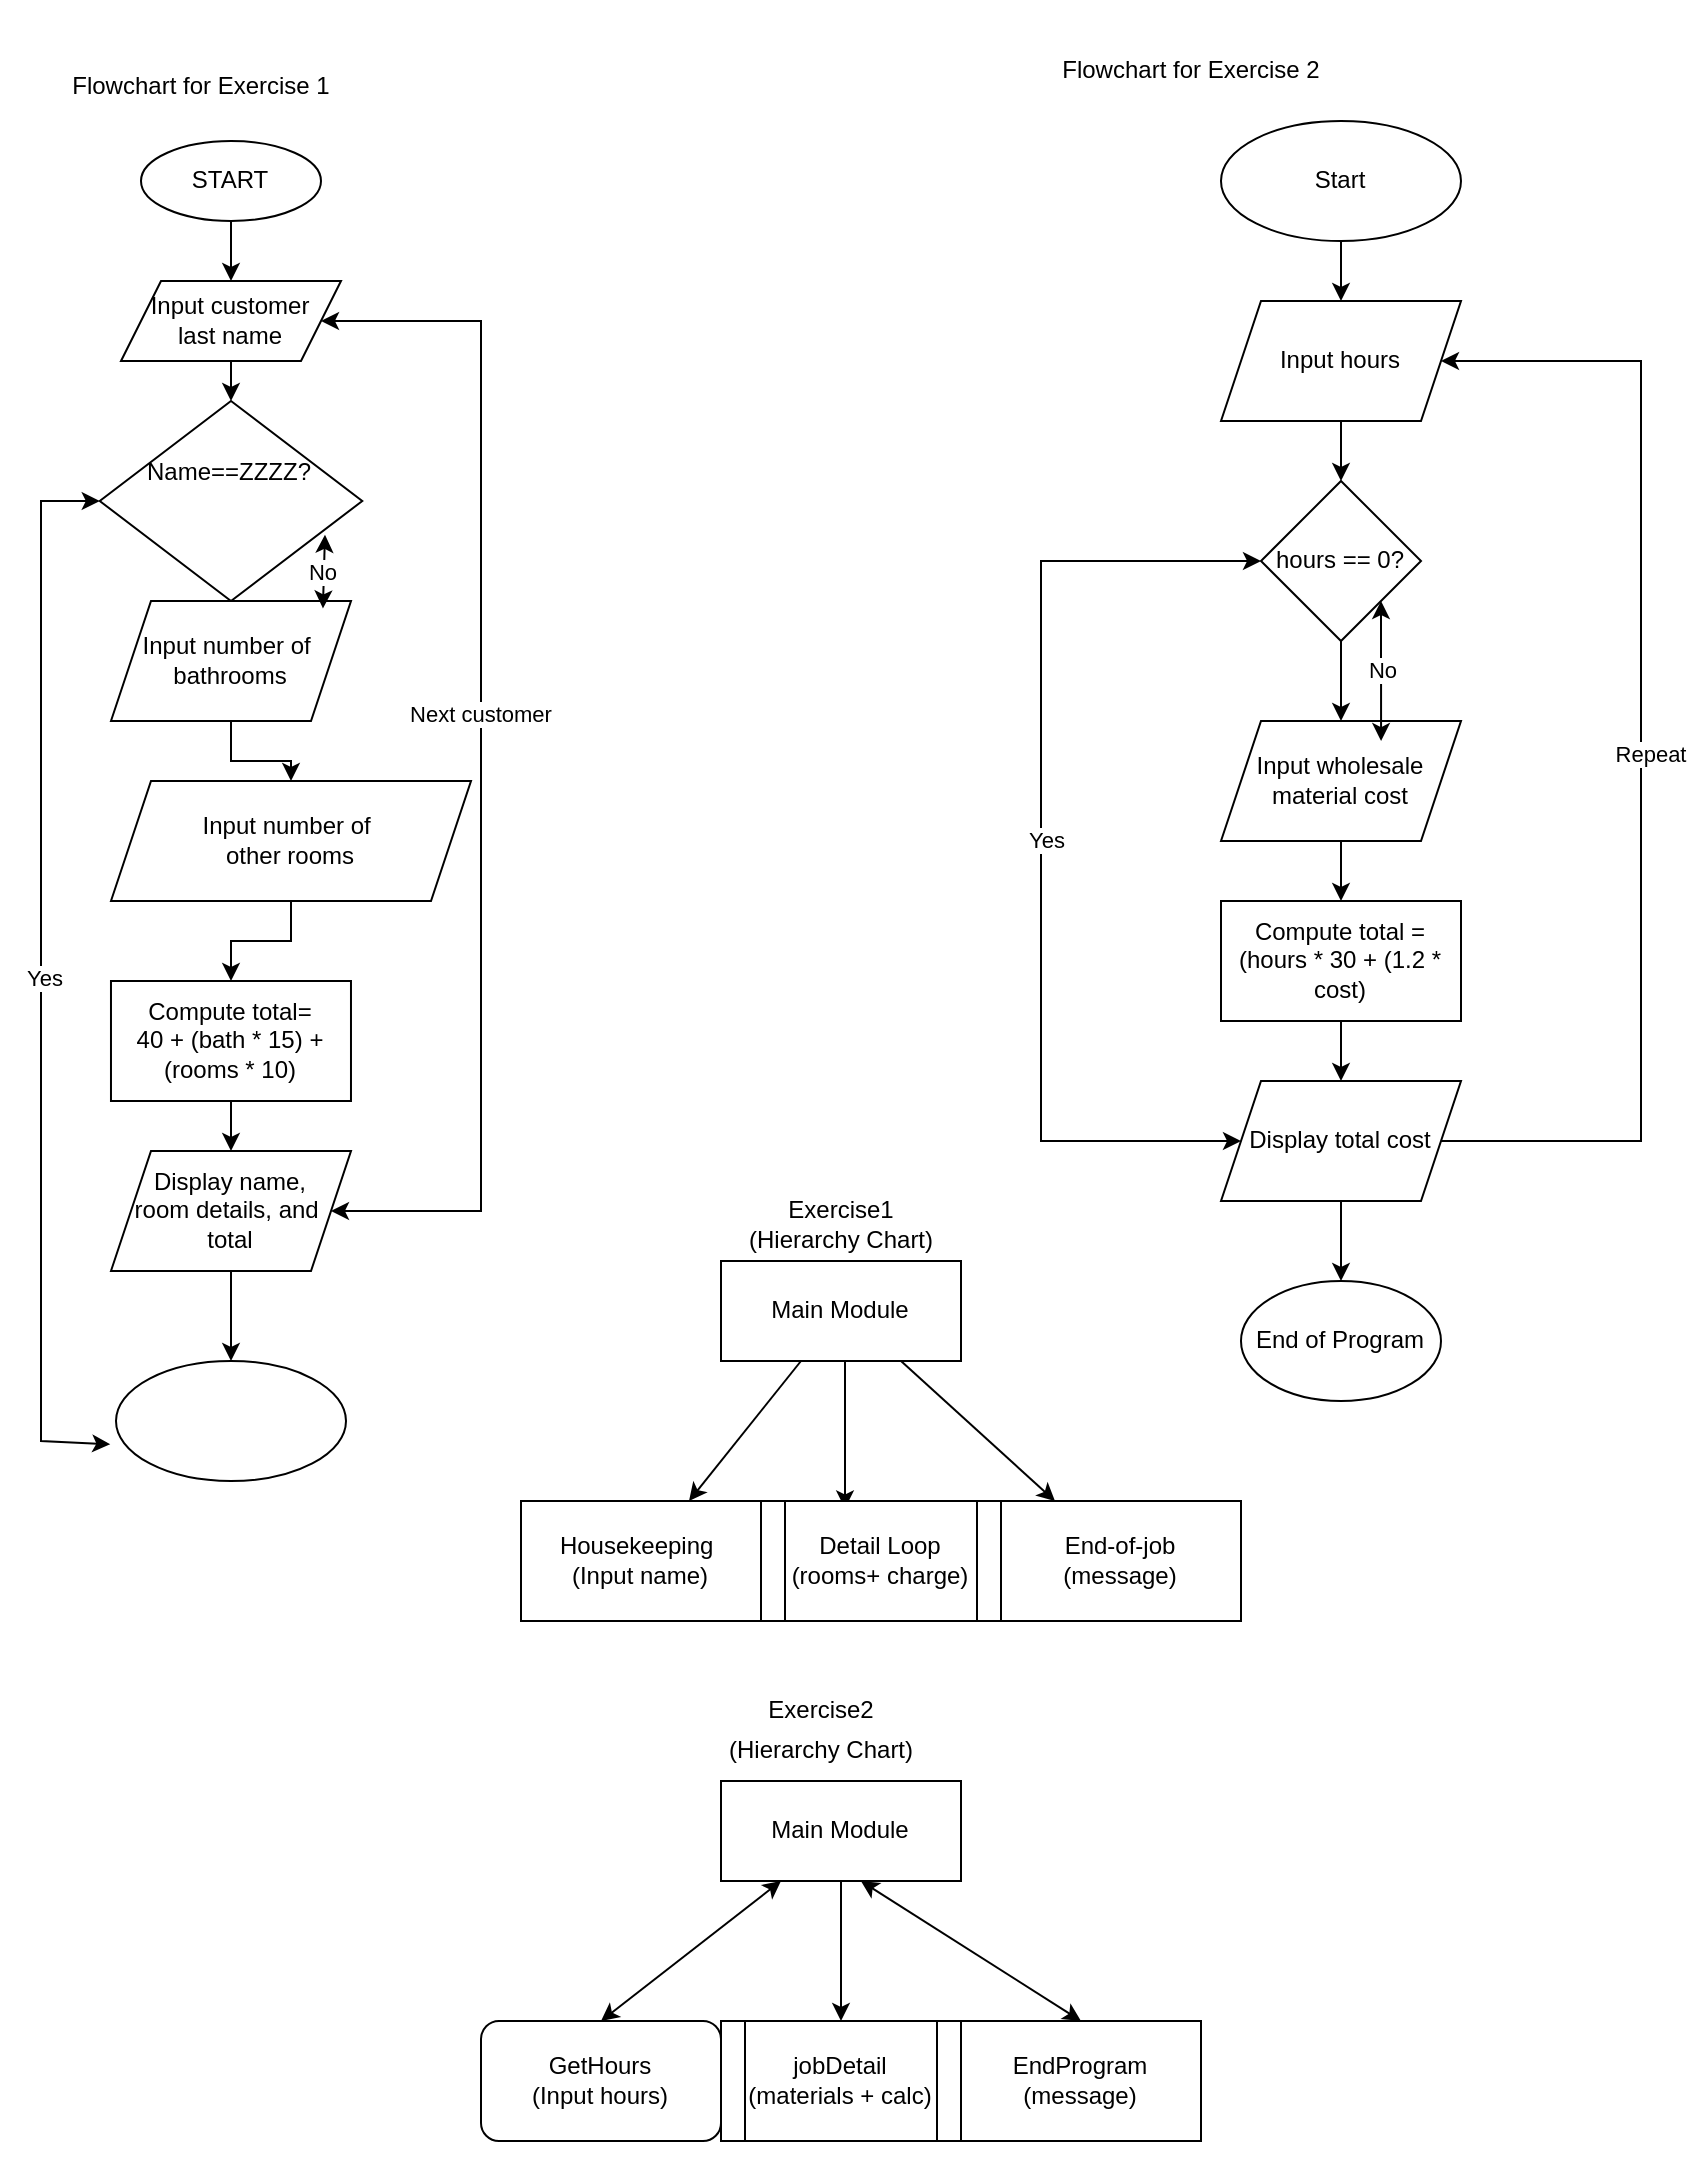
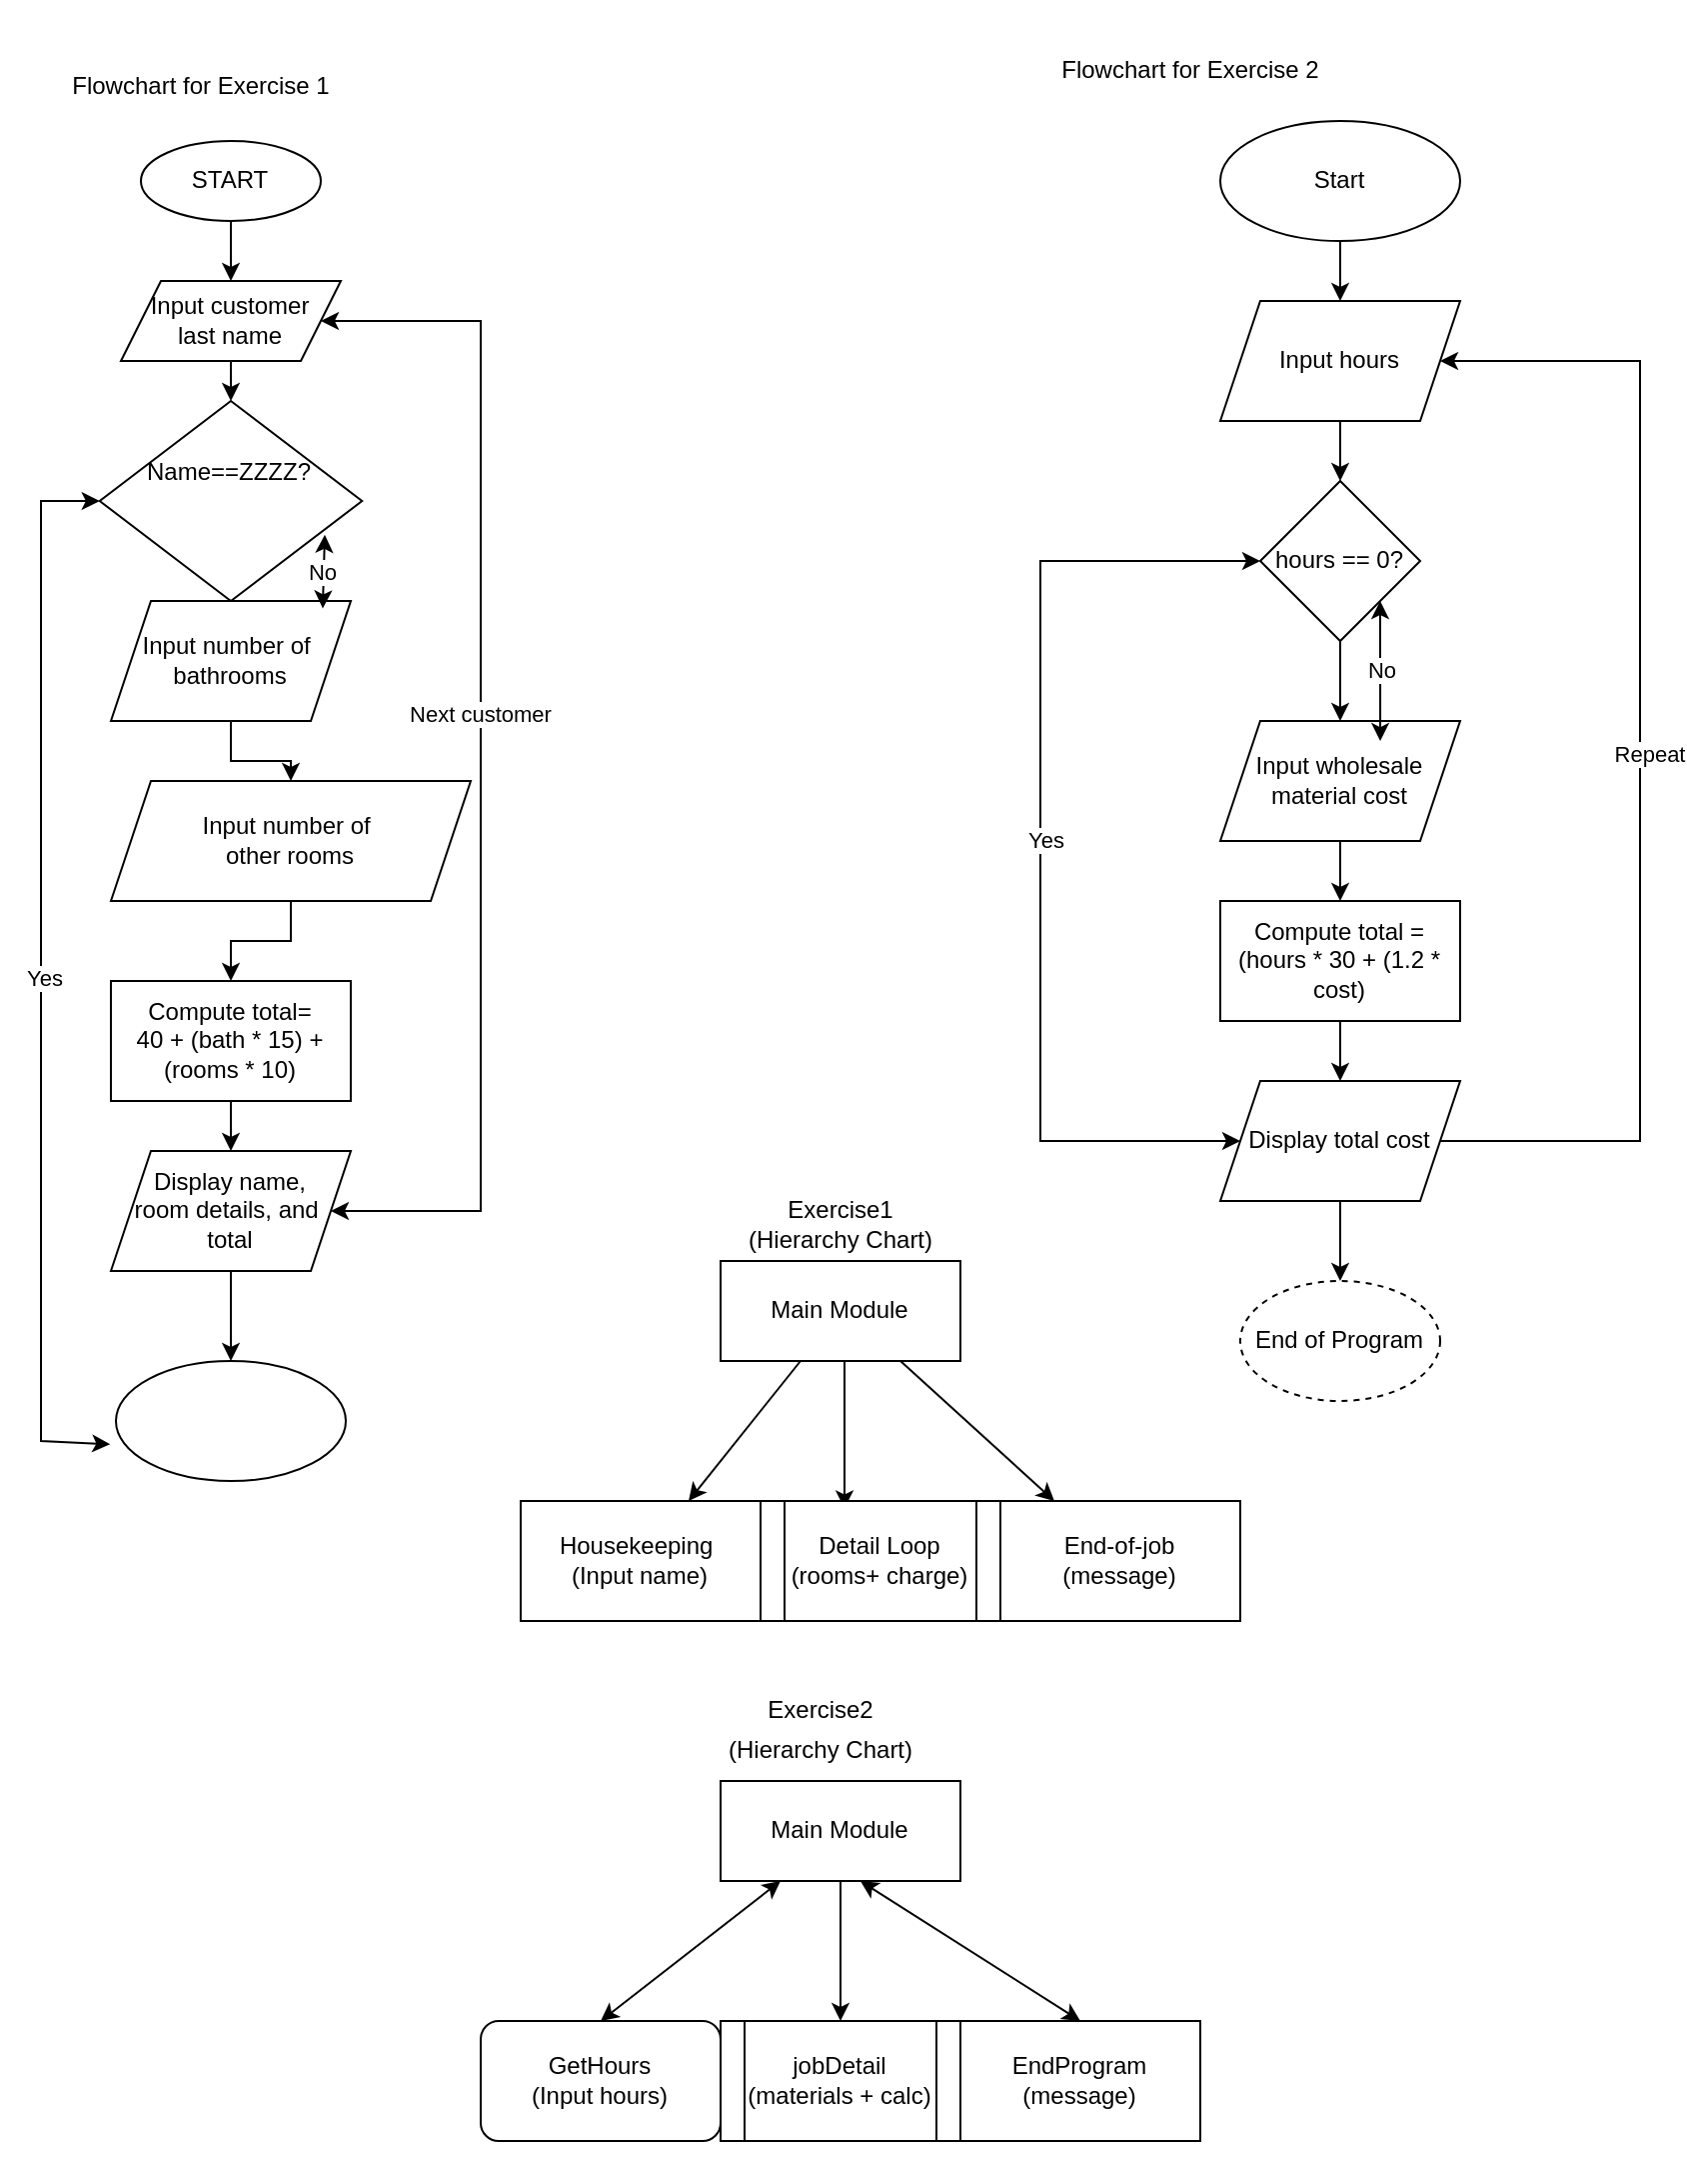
- <mxCell id="40" value="End of Program" style="ellipse;whiteSpace=wrap;html=1;" vertex="1" parent="1"><mxGeometry x="620" y="640" width="100" height="60" as="geometry" /></mxCell>
+ <mxCell id="40" value="End of Program" style="ellipse;whiteSpace=wrap;html=1;dashed=1;" vertex="1" parent="1"><mxGeometry x="620" y="640" width="100" height="60" as="geometry" /></mxCell>
